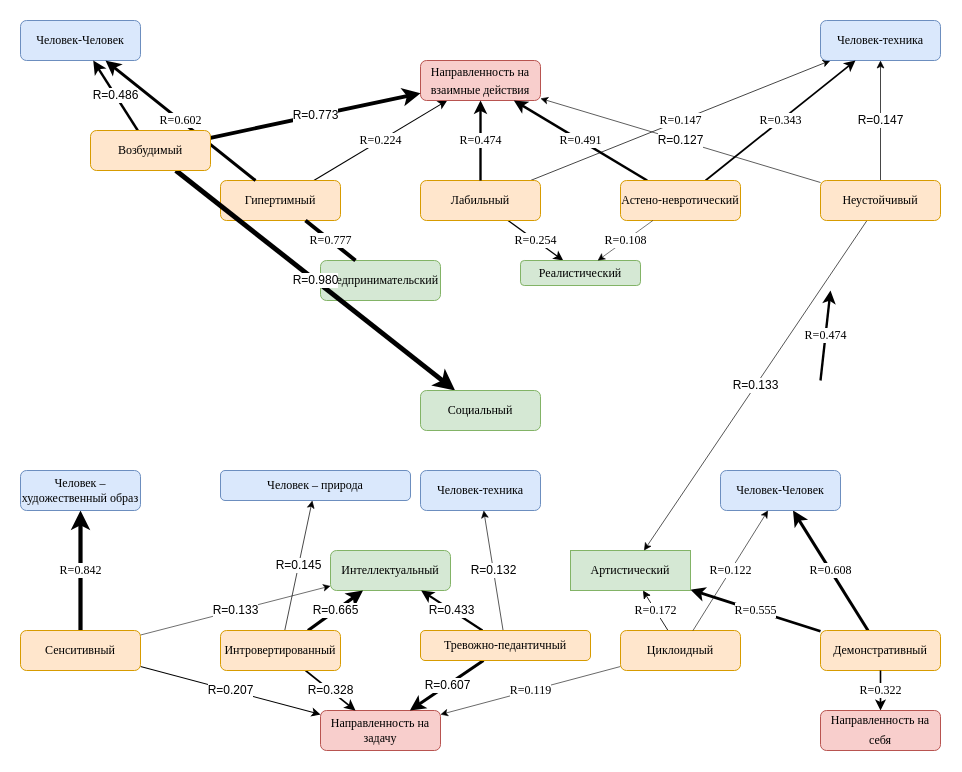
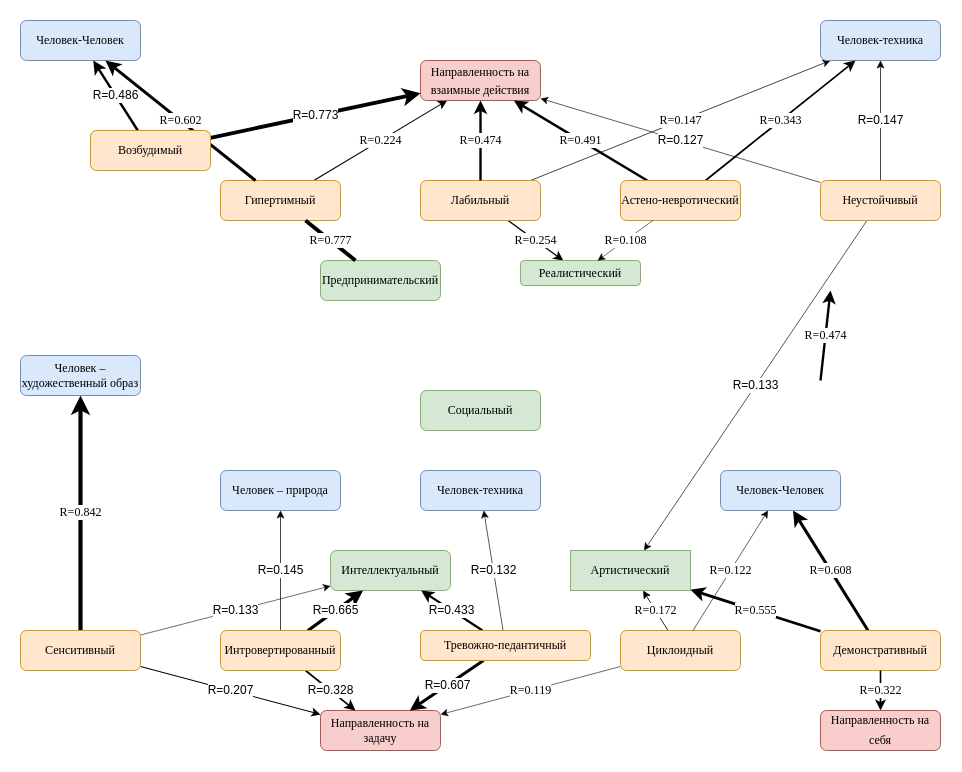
- <mxCell id="51" value="R=0.980" style="rounded=0;orthogonalLoop=1;jettySize=auto;html=1;fontSize=12;strokeWidth=4.9;" parent="1" source="52" target="53" edge="1"><mxGeometry relative="1" as="geometry" /></mxCell>
- <mxCell id="31" value="&lt;br&gt;&lt;span style=&quot;font-family: &amp;quot;Times New Roman&amp;quot;;&quot;&gt;Человек – природа&lt;/span&gt;&lt;div&gt;&lt;br&gt;&lt;/div&gt;" style="rounded=1;whiteSpace=wrap;html=1;fillColor=#dae8fc;strokeColor=#6c8ebf;fontSize=12;" parent="1" vertex="1"><mxGeometry x="220" y="470" width="190" height="30" as="geometry" /></mxCell>
+ <mxCell id="31" value="&lt;br&gt;&lt;span style=&quot;font-family: &amp;quot;Times New Roman&amp;quot;;&quot;&gt;Человек – природа&lt;/span&gt;&lt;div&gt;&lt;br&gt;&lt;/div&gt;" style="rounded=1;whiteSpace=wrap;html=1;fillColor=#dae8fc;strokeColor=#6c8ebf;fontSize=12;" parent="1" vertex="1"><mxGeometry x="220" y="470" width="120" height="40" as="geometry" /></mxCell>
- <mxCell id="21" value="&lt;br&gt;&lt;span&gt;Человек – художественный образ&lt;/span&gt;&lt;div&gt;&lt;br&gt;&lt;/div&gt;" style="rounded=1;whiteSpace=wrap;html=1;fillColor=#dae8fc;strokeColor=#6c8ebf;fontSize=12;fontFamily=Times New Roman;" parent="1" vertex="1"><mxGeometry y="470" width="120" height="40" as="geometry" x="20" /></mxCell>
+ <mxCell id="21" value="&lt;br&gt;&lt;span&gt;Человек – художественный образ&lt;/span&gt;&lt;div&gt;&lt;br&gt;&lt;/div&gt;" style="rounded=1;whiteSpace=wrap;html=1;fillColor=#dae8fc;strokeColor=#6c8ebf;fontSize=12;fontFamily=Times New Roman;" parent="1" vertex="1"><mxGeometry x="20" y="355" width="120" height="40" as="geometry" /></mxCell>
